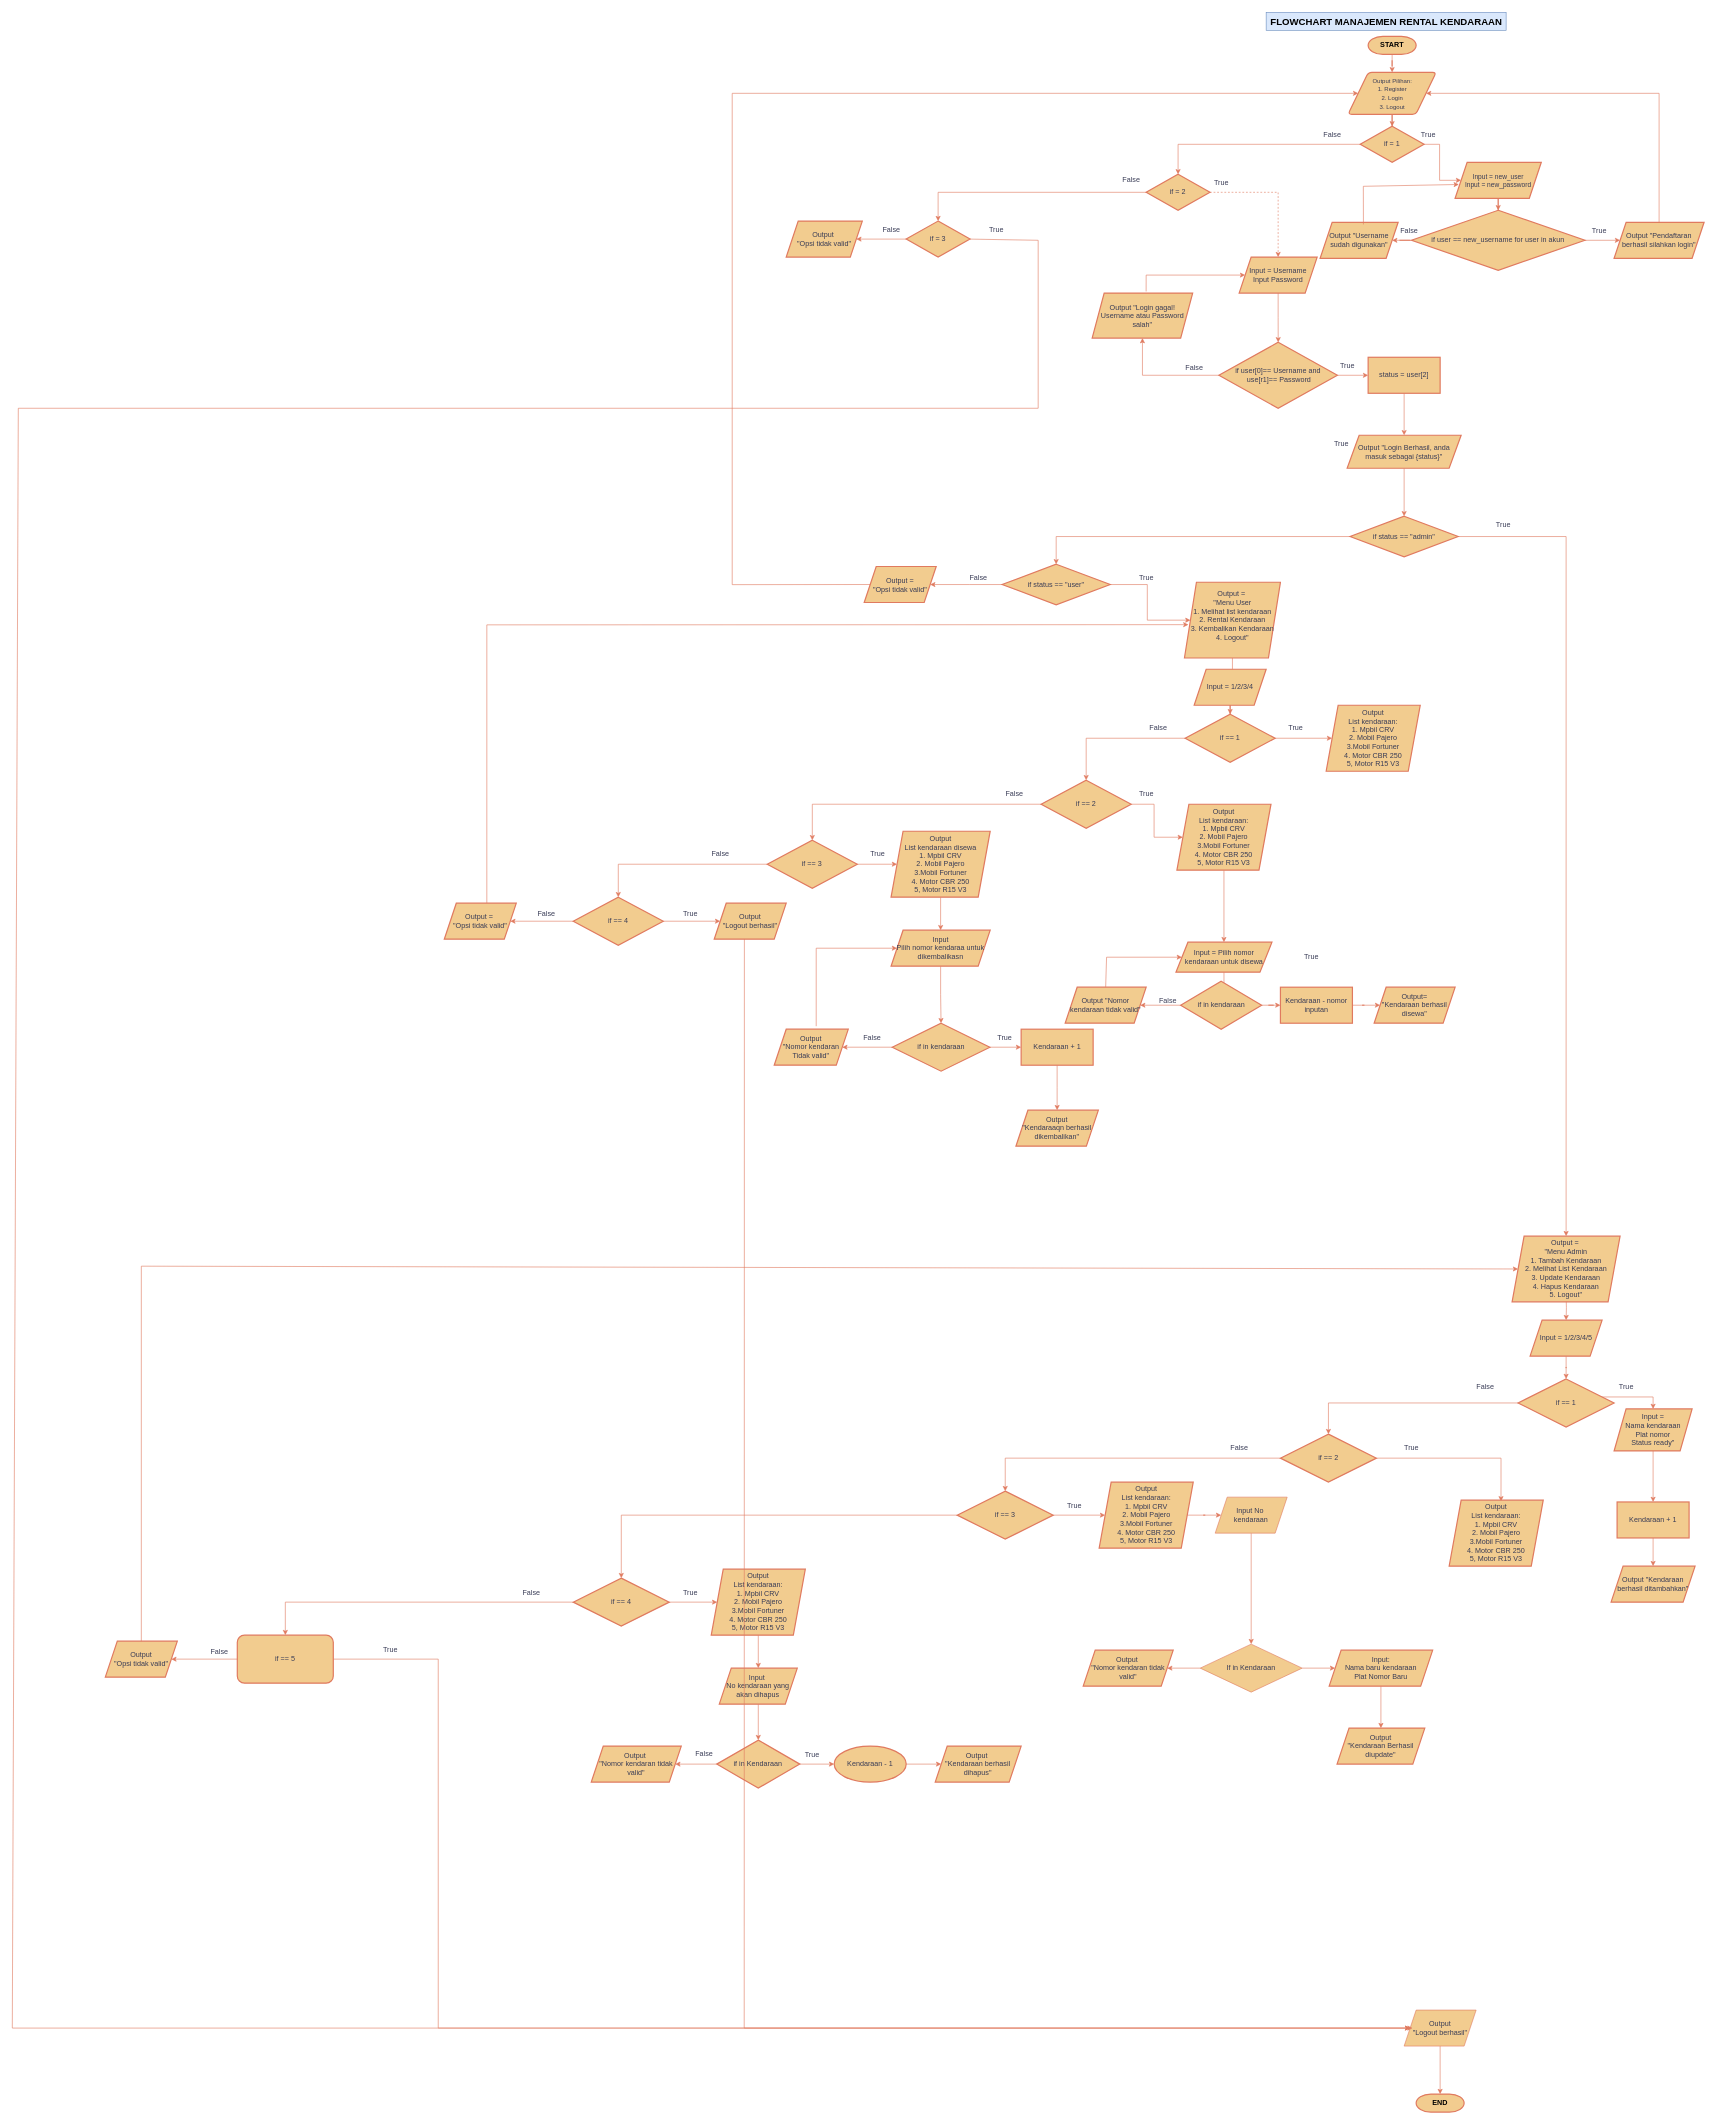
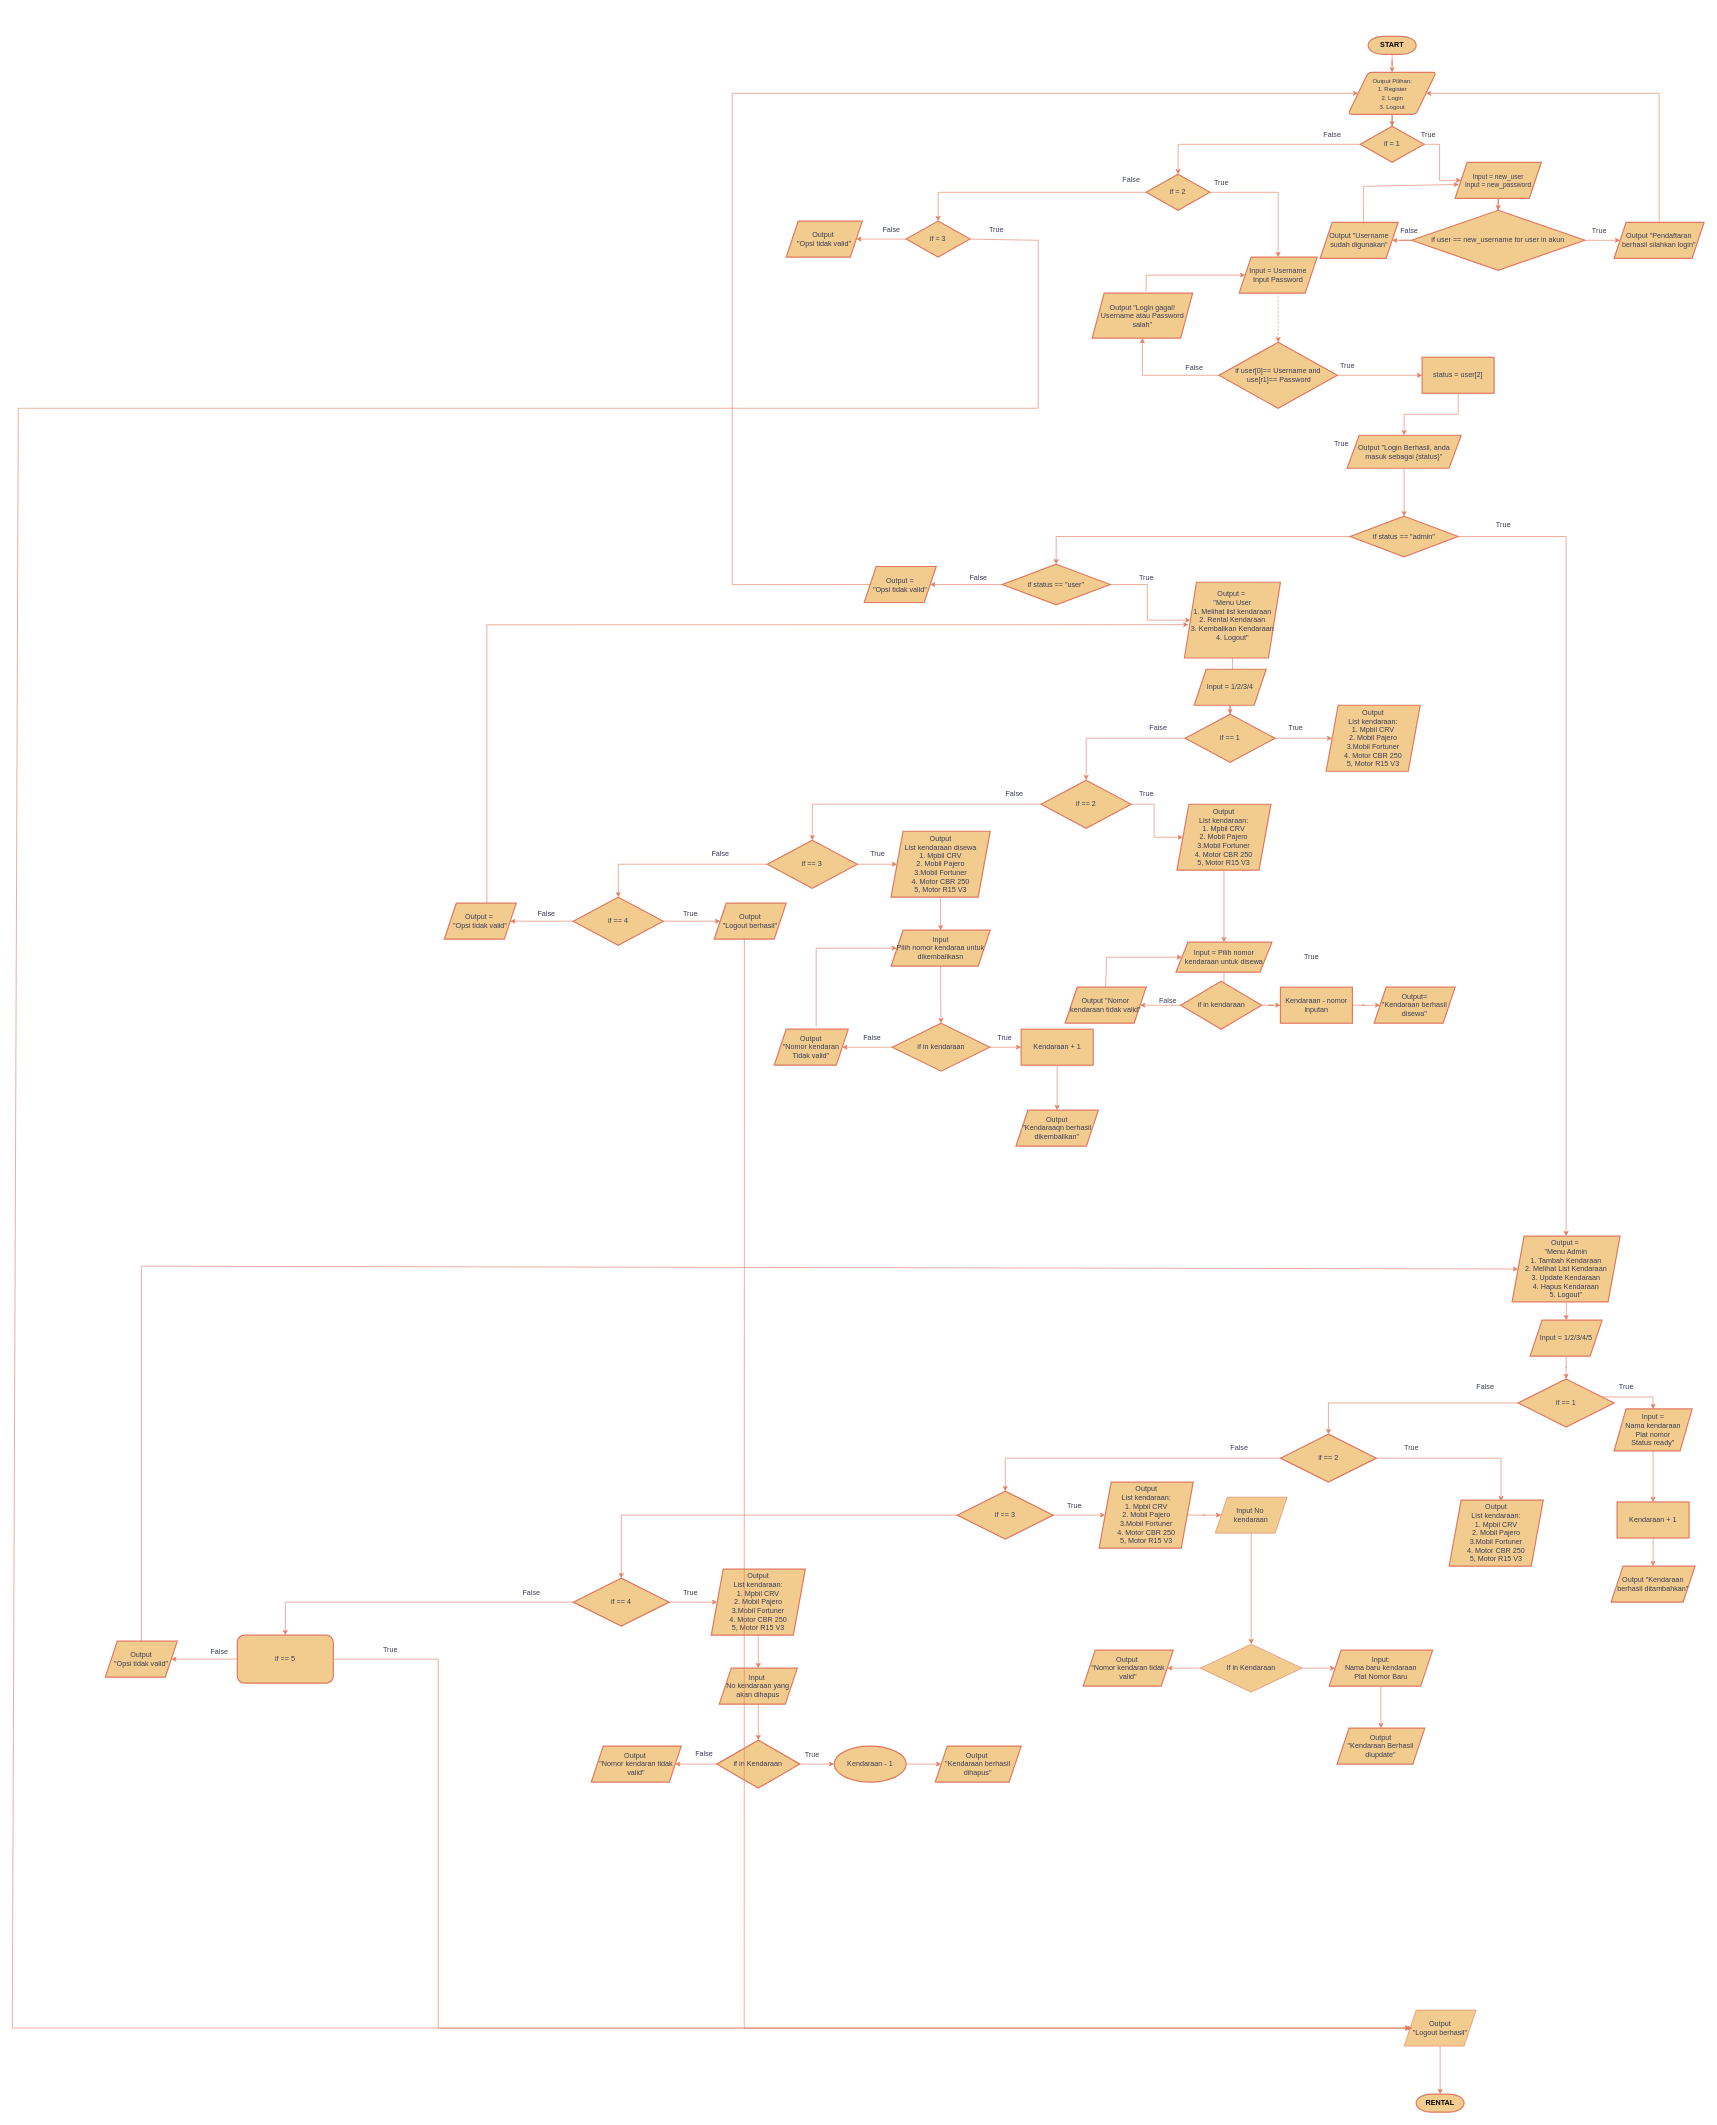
- <mxCell id="2" value="FLOWCHART MANAJEMEN RENTAL KENDARAAN" style="text;html=1;align=center;verticalAlign=middle;resizable=0;points=[];autosize=1;strokeColor=#6c8ebf;fillColor=#dae8fc;fontSize=16;labelBackgroundColor=none;fontStyle=1;" parent="1" vertex="1"><mxGeometry x="2110" y="20" width="400" height="30" as="geometry" /></mxCell>
- <mxCell id="11" value="" style="edgeStyle=orthogonalEdgeStyle;rounded=0;orthogonalLoop=1;jettySize=auto;html=1;strokeColor=#E07A5F;fontColor=default;fillColor=#F2CC8F;labelBackgroundColor=none;dashed=1;" parent="1" source="12" target="30" edge="1"><mxGeometry relative="1" as="geometry" /></mxCell>
+ <mxCell id="11" value="" style="edgeStyle=orthogonalEdgeStyle;rounded=0;orthogonalLoop=1;jettySize=auto;html=1;strokeColor=#E07A5F;fontColor=default;fillColor=#F2CC8F;labelBackgroundColor=none;" parent="1" source="12" target="30" edge="1"><mxGeometry relative="1" as="geometry" /></mxCell>
- <mxCell id="27" value="" style="edgeStyle=orthogonalEdgeStyle;rounded=0;orthogonalLoop=1;jettySize=auto;html=1;strokeColor=#E07A5F;fontColor=default;fillColor=#F2CC8F;labelBackgroundColor=none;" parent="1" source="30" target="35" edge="1"><mxGeometry relative="1" as="geometry" /></mxCell>
+ <mxCell id="27" value="" style="edgeStyle=orthogonalEdgeStyle;rounded=0;orthogonalLoop=1;jettySize=auto;html=1;strokeColor=#E07A5F;fontColor=default;fillColor=#F2CC8F;labelBackgroundColor=none;dashed=1;" parent="1" source="30" target="35" edge="1"><mxGeometry relative="1" as="geometry" /></mxCell>
- <mxCell id="37" value="status = user[2]" style="whiteSpace=wrap;html=1;fillColor=#F2CC8F;strokeColor=#E07A5F;fontColor=#393C56;strokeWidth=2;labelBackgroundColor=none;" parent="1" vertex="1"><mxGeometry x="2280" y="595" width="120" height="60" as="geometry" /></mxCell>
+ <mxCell id="37" value="status = user[2]" style="whiteSpace=wrap;html=1;fillColor=#F2CC8F;strokeColor=#E07A5F;fontColor=#393C56;strokeWidth=2;labelBackgroundColor=none;" parent="1" vertex="1"><mxGeometry x="2370" y="595" width="120" height="60" as="geometry" /></mxCell>
- <mxCell id="98" value="&lt;font color=&quot;#000000&quot;&gt;END&lt;/font&gt;" style="strokeWidth=2;html=1;shape=mxgraph.flowchart.terminator;whiteSpace=wrap;align=center;fillColor=#F2CC8F;strokeColor=#E07A5F;fontStyle=1;labelBackgroundColor=none;fontColor=#393C56;" vertex="1" parent="1"><mxGeometry x="2360" y="3490" width="80" height="30" as="geometry" /></mxCell>
+ <mxCell id="98" value="&lt;font color=&quot;#000000&quot;&gt;RENTAL&lt;/font&gt;" style="strokeWidth=2;html=1;shape=mxgraph.flowchart.terminator;whiteSpace=wrap;align=center;fillColor=#F2CC8F;strokeColor=#E07A5F;fontStyle=1;labelBackgroundColor=none;fontColor=#393C56;" vertex="1" parent="1"><mxGeometry x="2360" y="3490" width="80" height="30" as="geometry" /></mxCell>
